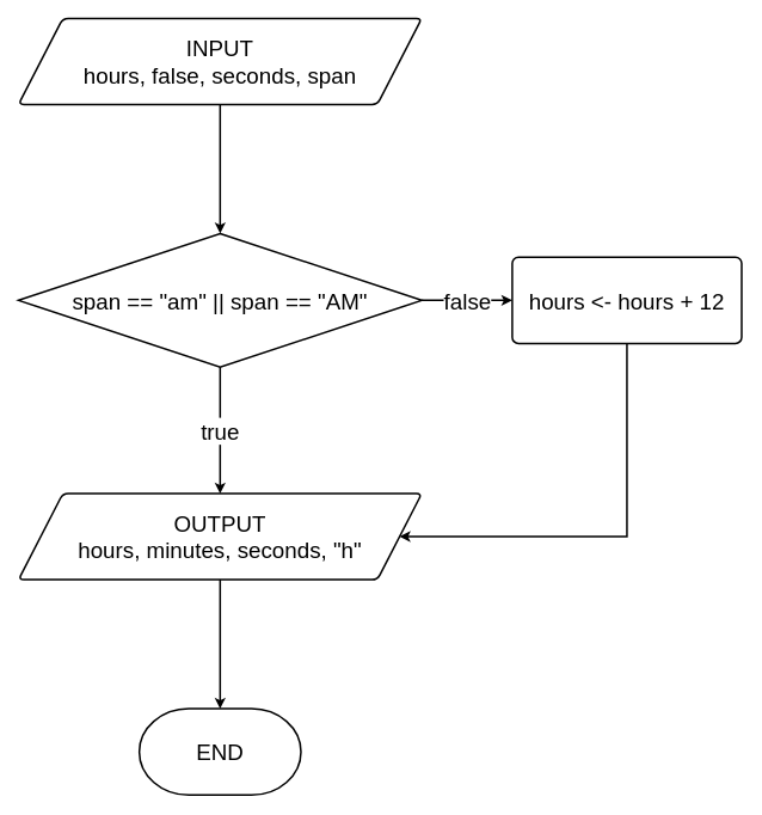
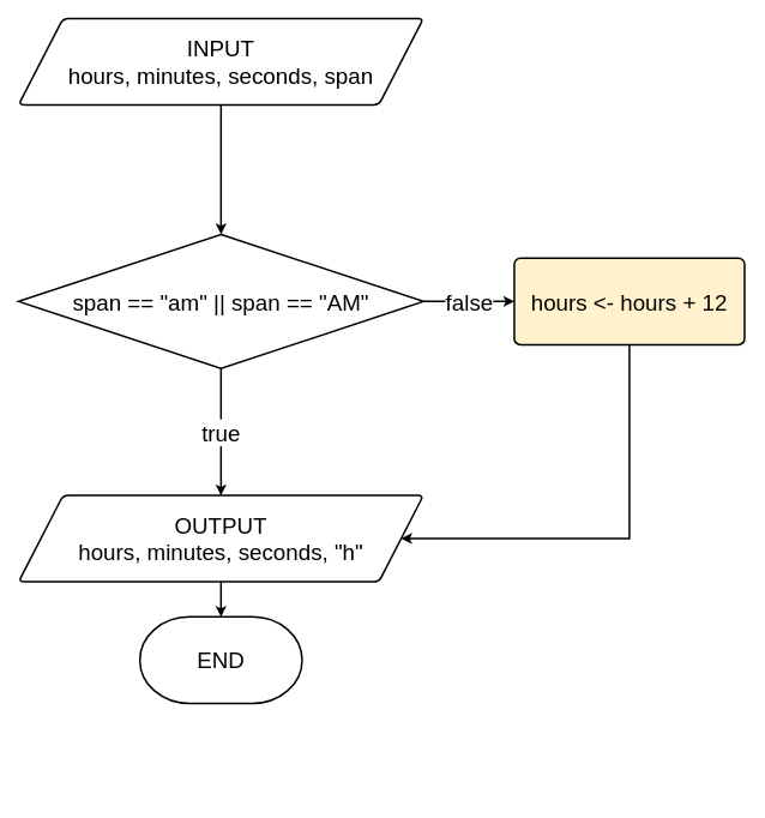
- <mxCell id="2" value="&lt;font style=&quot;font-size: 25px&quot;&gt;INPUT&lt;br&gt;hours,&amp;nbsp;false, seconds, span&lt;br&gt;&lt;/font&gt;" style="shape=parallelogram;html=1;strokeWidth=2;perimeter=parallelogramPerimeter;whiteSpace=wrap;rounded=1;arcSize=12;size=0.11;" parent="1" vertex="1"><mxGeometry x="20" y="20" width="450" height="96" as="geometry" /></mxCell>
+ <mxCell id="2" value="&lt;font style=&quot;font-size: 25px&quot;&gt;INPUT&lt;br&gt;hours,&amp;nbsp;minutes, seconds, span&lt;br&gt;&lt;/font&gt;" style="shape=parallelogram;html=1;strokeWidth=2;perimeter=parallelogramPerimeter;whiteSpace=wrap;rounded=1;arcSize=12;size=0.11;" parent="1" vertex="1"><mxGeometry x="20" y="20" width="450" height="96" as="geometry" /></mxCell>
- <mxCell id="4" value="&lt;font style=&quot;font-size: 25px&quot;&gt;hours &amp;lt;- hours + 12&lt;br&gt;&lt;/font&gt;" style="rounded=1;whiteSpace=wrap;html=1;absoluteArcSize=1;arcSize=14;strokeWidth=2;" parent="1" vertex="1"><mxGeometry x="571.001" y="286.4" width="256" height="96.2" as="geometry" /></mxCell>
+ <mxCell id="4" value="&lt;font style=&quot;font-size: 25px&quot;&gt;hours &amp;lt;- hours + 12&lt;br&gt;&lt;/font&gt;" style="rounded=1;whiteSpace=wrap;html=1;absoluteArcSize=1;arcSize=14;strokeWidth=2;fillColor=#fff2cc;" parent="1" vertex="1"><mxGeometry x="571.001" y="286.4" width="256" height="96.2" as="geometry" /></mxCell>
- <mxCell id="11" value="&lt;font style=&quot;font-size: 25px&quot;&gt;END&lt;/font&gt;" style="strokeWidth=2;html=1;shape=mxgraph.flowchart.terminator;whiteSpace=wrap;" vertex="1" parent="1"><mxGeometry x="154.815" y="790" width="180.368" height="96.196" as="geometry" /></mxCell>
+ <mxCell id="11" value="&lt;font style=&quot;font-size: 25px&quot;&gt;END&lt;/font&gt;" style="strokeWidth=2;html=1;shape=mxgraph.flowchart.terminator;whiteSpace=wrap;" vertex="1" parent="1"><mxGeometry x="154.815" y="685" width="180.368" height="96.196" as="geometry" /></mxCell>
